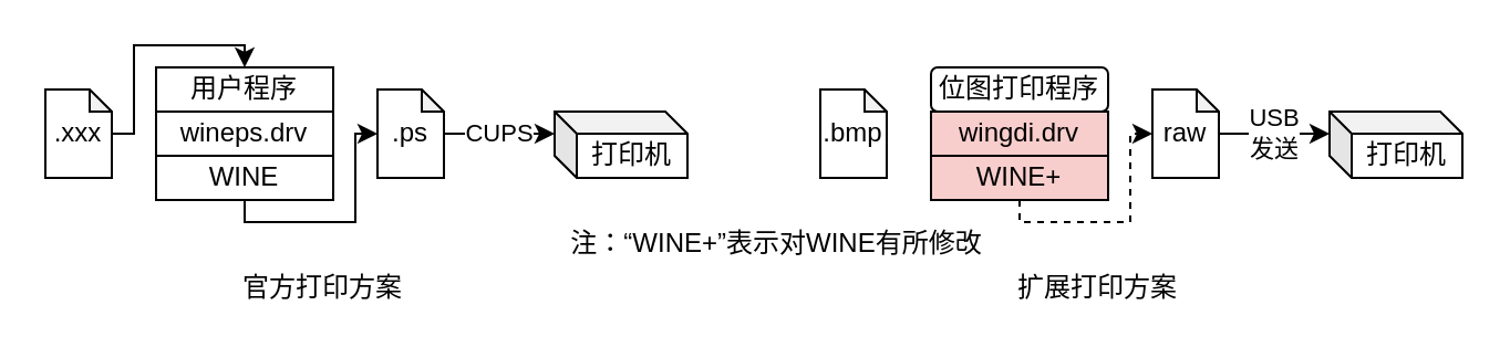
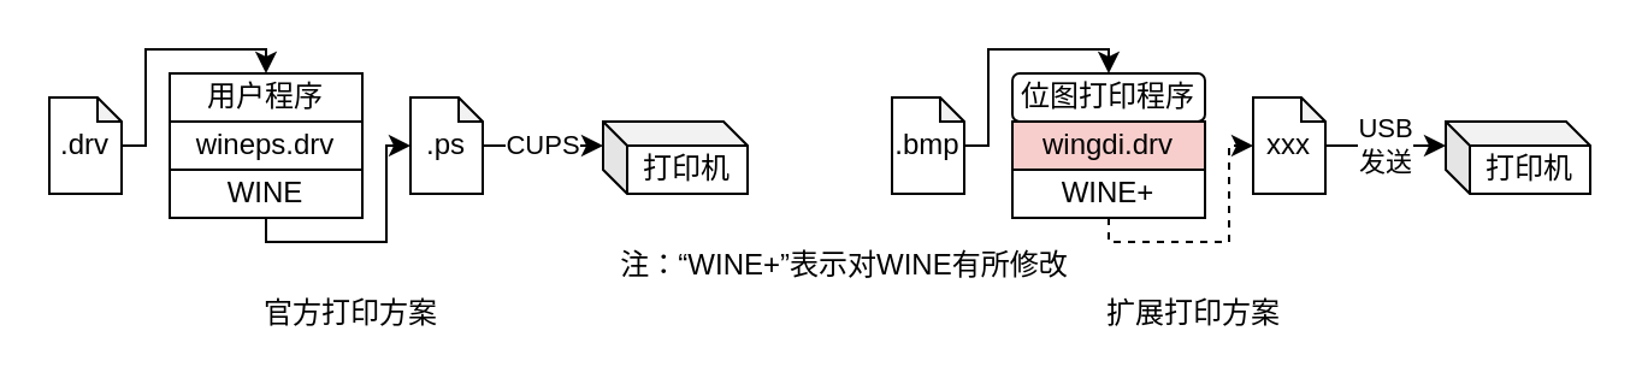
+ <mxCell id="2" style="edgeStyle=orthogonalEdgeStyle;rounded=0;orthogonalLoop=1;jettySize=auto;html=1;" parent="1" source="3" target="7" edge="1"><mxGeometry relative="1" as="geometry"><Array as="points"><mxPoint x="410" y="60" /><mxPoint x="410" y="20" /><mxPoint x="460" y="20" /></Array></mxGeometry></mxCell>
- <mxCell id="12" value=".xxx" style="shape=note;whiteSpace=wrap;html=1;backgroundOutline=1;darkOpacity=0.05;size=10;" parent="1" vertex="1"><mxGeometry x="20" y="40" width="30" height="40" as="geometry" /></mxCell>
+ <mxCell id="12" value=".drv" style="shape=note;whiteSpace=wrap;html=1;backgroundOutline=1;darkOpacity=0.05;size=10;" parent="1" vertex="1"><mxGeometry x="20" y="40" width="30" height="40" as="geometry" /></mxCell>
- <mxCell id="9" value="raw" style="shape=note;whiteSpace=wrap;html=1;backgroundOutline=1;darkOpacity=0.05;size=10;" parent="1" vertex="1"><mxGeometry x="520" y="40" width="30" height="40" as="geometry" /></mxCell>
+ <mxCell id="9" value="xxx" style="shape=note;whiteSpace=wrap;html=1;backgroundOutline=1;darkOpacity=0.05;size=10;" parent="1" vertex="1"><mxGeometry x="520" y="40" width="30" height="40" as="geometry" /></mxCell>
- <mxCell id="5" value="WINE+" style="rounded=0;whiteSpace=wrap;html=1;fillColor=#f8cecc;" parent="1" vertex="1"><mxGeometry x="420" y="70" width="80" height="20" as="geometry" /></mxCell>
+ <mxCell id="5" value="WINE+" style="rounded=0;whiteSpace=wrap;html=1;" parent="1" vertex="1"><mxGeometry x="420" y="70" width="80" height="20" as="geometry" /></mxCell>
